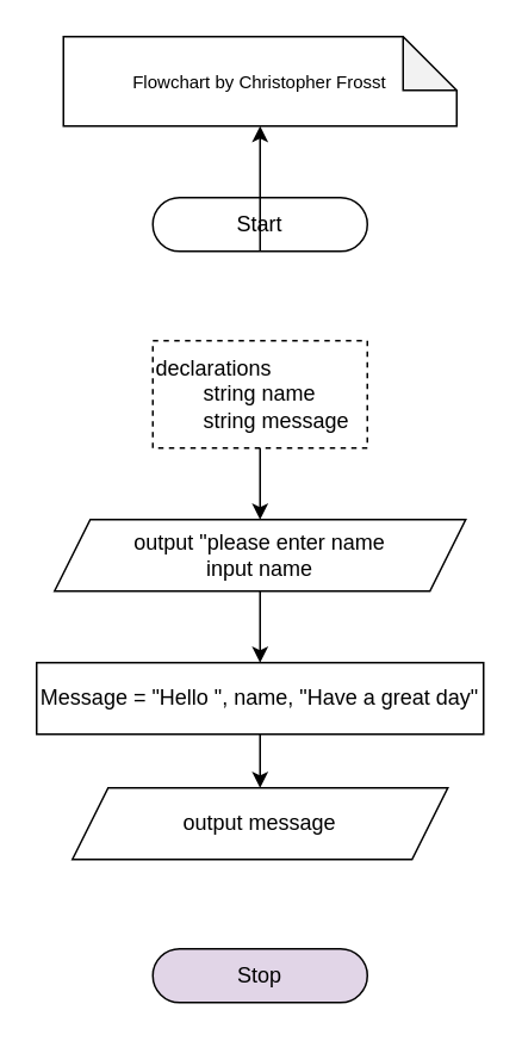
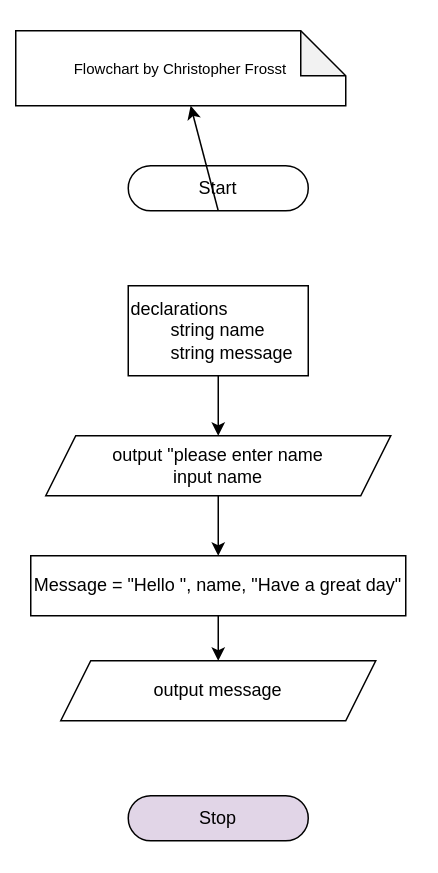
- <mxCell id="5" value="&lt;font style=&quot;font-size: 10px;&quot;&gt;Flowchart by Christopher Frosst&lt;/font&gt;" style="shape=note;whiteSpace=wrap;html=1;backgroundOutline=1;darkOpacity=0.05;" parent="1" vertex="1"><mxGeometry x="35" y="20" width="220" height="50" as="geometry" /></mxCell>
+ <mxCell id="5" value="&lt;font style=&quot;font-size: 10px;&quot;&gt;Flowchart by Christopher Frosst&lt;/font&gt;" style="shape=note;whiteSpace=wrap;html=1;backgroundOutline=1;darkOpacity=0.05;" parent="1" vertex="1"><mxGeometry x="10" y="20" width="220" height="50" as="geometry" /></mxCell>
- <mxCell id="7" value="declarations&lt;br&gt;&lt;span style=&quot;white-space: pre;&quot;&gt;&#09;&lt;/span&gt;string name&lt;br&gt;&lt;span style=&quot;white-space: pre;&quot;&gt;&#09;&lt;/span&gt;string message" style="rounded=0;whiteSpace=wrap;html=1;align=left;dashed=1;" vertex="1" parent="1"><mxGeometry x="85" y="190" width="120" height="60" as="geometry" /></mxCell>
+ <mxCell id="7" value="declarations&lt;br&gt;&lt;span style=&quot;white-space: pre;&quot;&gt;&#09;&lt;/span&gt;string name&lt;br&gt;&lt;span style=&quot;white-space: pre;&quot;&gt;&#09;&lt;/span&gt;string message" style="rounded=0;whiteSpace=wrap;html=1;align=left;" vertex="1" parent="1"><mxGeometry x="85" y="190" width="120" height="60" as="geometry" /></mxCell>
